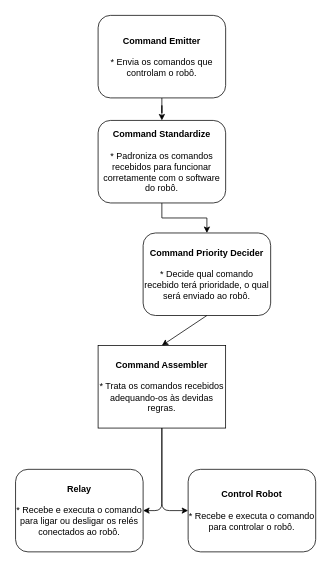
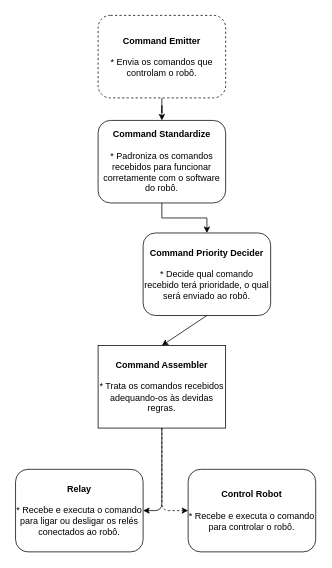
- <mxCell id="3" value="&lt;b&gt;Command Emitter&lt;/b&gt;&lt;br&gt;&lt;br&gt;* Envia os comandos que controlam o robô.&lt;br&gt;" style="rounded=1;whiteSpace=wrap;html=1;" vertex="1" parent="1"><mxGeometry x="130" y="20" width="170" height="110" as="geometry" /></mxCell>
+ <mxCell id="3" value="&lt;b&gt;Command Emitter&lt;/b&gt;&lt;br&gt;&lt;br&gt;* Envia os comandos que controlam o robô.&lt;br&gt;" style="rounded=1;whiteSpace=wrap;html=1;dashed=1;" vertex="1" parent="1"><mxGeometry x="130" y="20" width="170" height="110" as="geometry" /></mxCell>
- <mxCell id="12" value="" style="endArrow=classic;html=1;exitX=0.5;exitY=1;exitDx=0;exitDy=0;entryX=0;entryY=0.5;entryDx=0;entryDy=0;" edge="1" parent="1" source="7" target="8"><mxGeometry width="50" height="50" relative="1" as="geometry"><mxPoint x="-130" y="590" as="sourcePoint" /><mxPoint x="-80" y="540" as="targetPoint" /><Array as="points"><mxPoint x="215" y="680" /></Array></mxGeometry></mxCell>
+ <mxCell id="12" value="" style="endArrow=classic;html=1;exitX=0.5;exitY=1;exitDx=0;exitDy=0;entryX=0;entryY=0.5;entryDx=0;entryDy=0;dashed=1;" edge="1" parent="1" source="7" target="8"><mxGeometry width="50" height="50" relative="1" as="geometry"><mxPoint x="-130" y="590" as="sourcePoint" /><mxPoint x="-80" y="540" as="targetPoint" /><Array as="points"><mxPoint x="215" y="680" /></Array></mxGeometry></mxCell>
